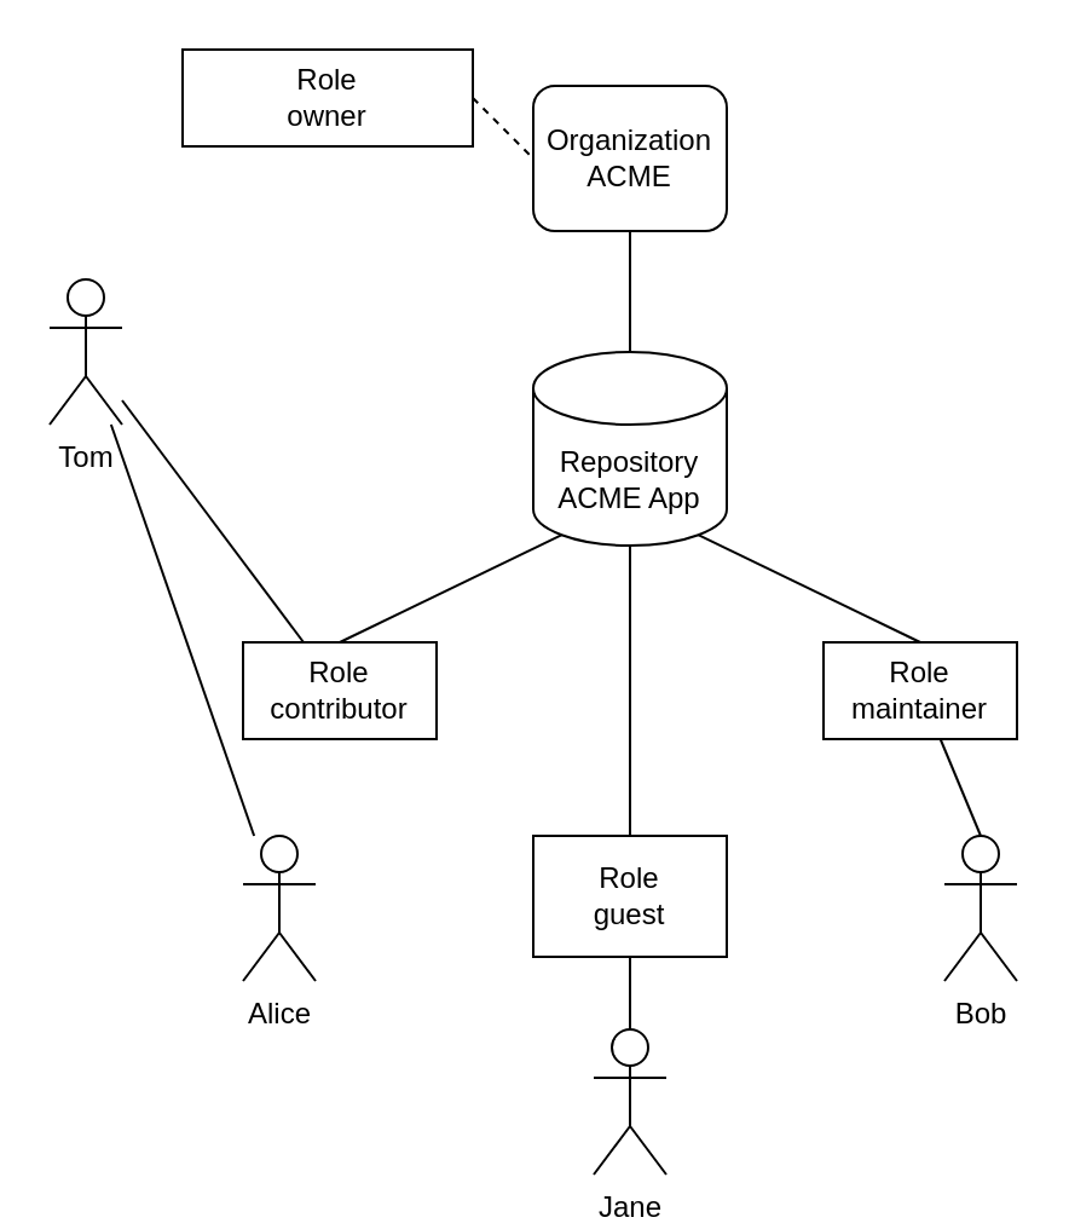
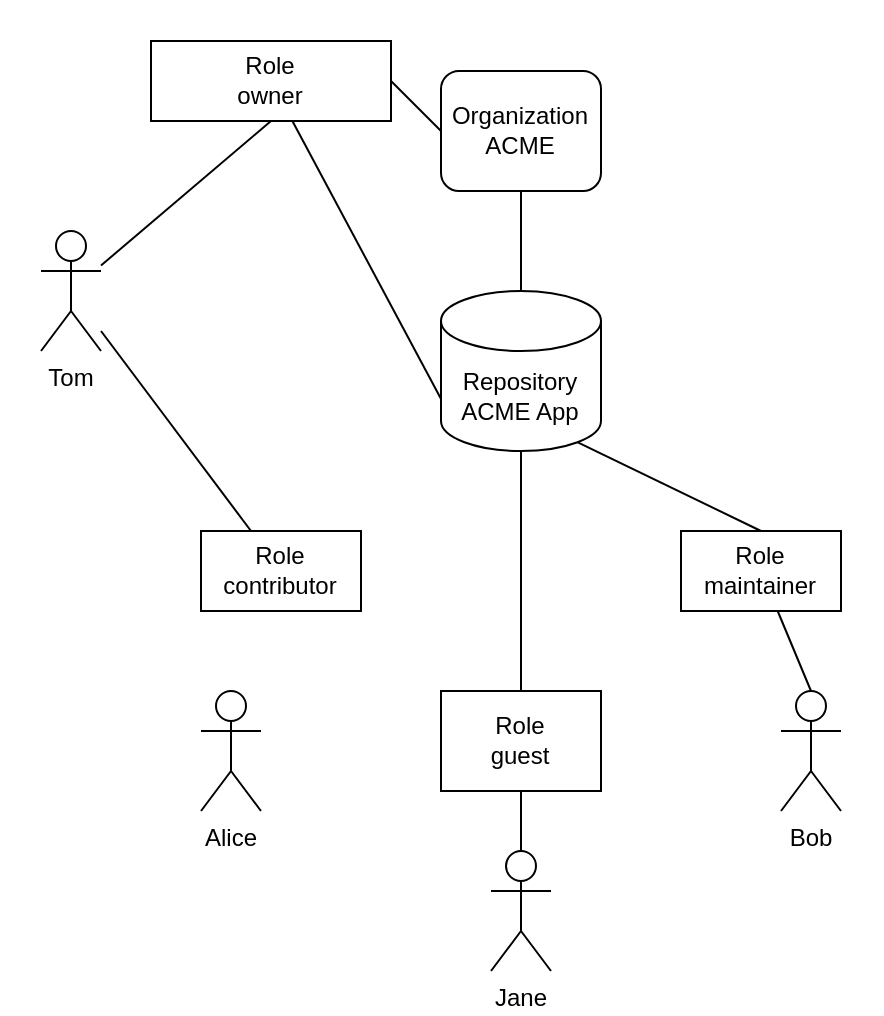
- <mxCell id="12" style="edgeStyle=none;rounded=0;orthogonalLoop=1;jettySize=auto;html=1;exitX=1;exitY=0.5;exitDx=0;exitDy=0;entryX=0;entryY=0.5;entryDx=0;entryDy=0;endArrow=none;endFill=0;dashed=1;" parent="1" source="13" target="18" edge="1"><mxGeometry relative="1" as="geometry" /></mxCell>
+ <mxCell id="12" style="edgeStyle=none;rounded=0;orthogonalLoop=1;jettySize=auto;html=1;exitX=1;exitY=0.5;exitDx=0;exitDy=0;entryX=0;entryY=0.5;entryDx=0;entryDy=0;endArrow=none;endFill=0;" parent="1" source="13" target="18" edge="1"><mxGeometry relative="1" as="geometry" /></mxCell>
- <mxCell id="15" style="edgeStyle=none;rounded=0;orthogonalLoop=1;jettySize=auto;html=1;exitX=0.145;exitY=1;exitDx=0;exitDy=-4.35;exitPerimeter=0;entryX=0.5;entryY=0;entryDx=0;entryDy=0;endArrow=none;endFill=0;" parent="1" source="16" target="9" edge="1"><mxGeometry relative="1" as="geometry" /></mxCell>
+ <mxCell id="15" style="edgeStyle=none;rounded=0;orthogonalLoop=1;jettySize=auto;html=1;exitX=0.145;exitY=1;exitDx=0;exitDy=-4.35;exitPerimeter=0;endArrow=none;endFill=0;" parent="1" source="16" target="13" edge="1"><mxGeometry relative="1" as="geometry" /></mxCell>
- <mxCell id="5" style="edgeStyle=none;rounded=0;orthogonalLoop=1;jettySize=auto;html=1;endArrow=none;endFill=0;" parent="1" source="6" target="2" edge="1"><mxGeometry relative="1" as="geometry" /></mxCell>
+ <mxCell id="5" style="edgeStyle=none;rounded=0;orthogonalLoop=1;jettySize=auto;html=1;entryX=0.5;entryY=1;entryDx=0;entryDy=0;endArrow=none;endFill=0;" parent="1" source="6" target="13" edge="1"><mxGeometry relative="1" as="geometry" /></mxCell>
